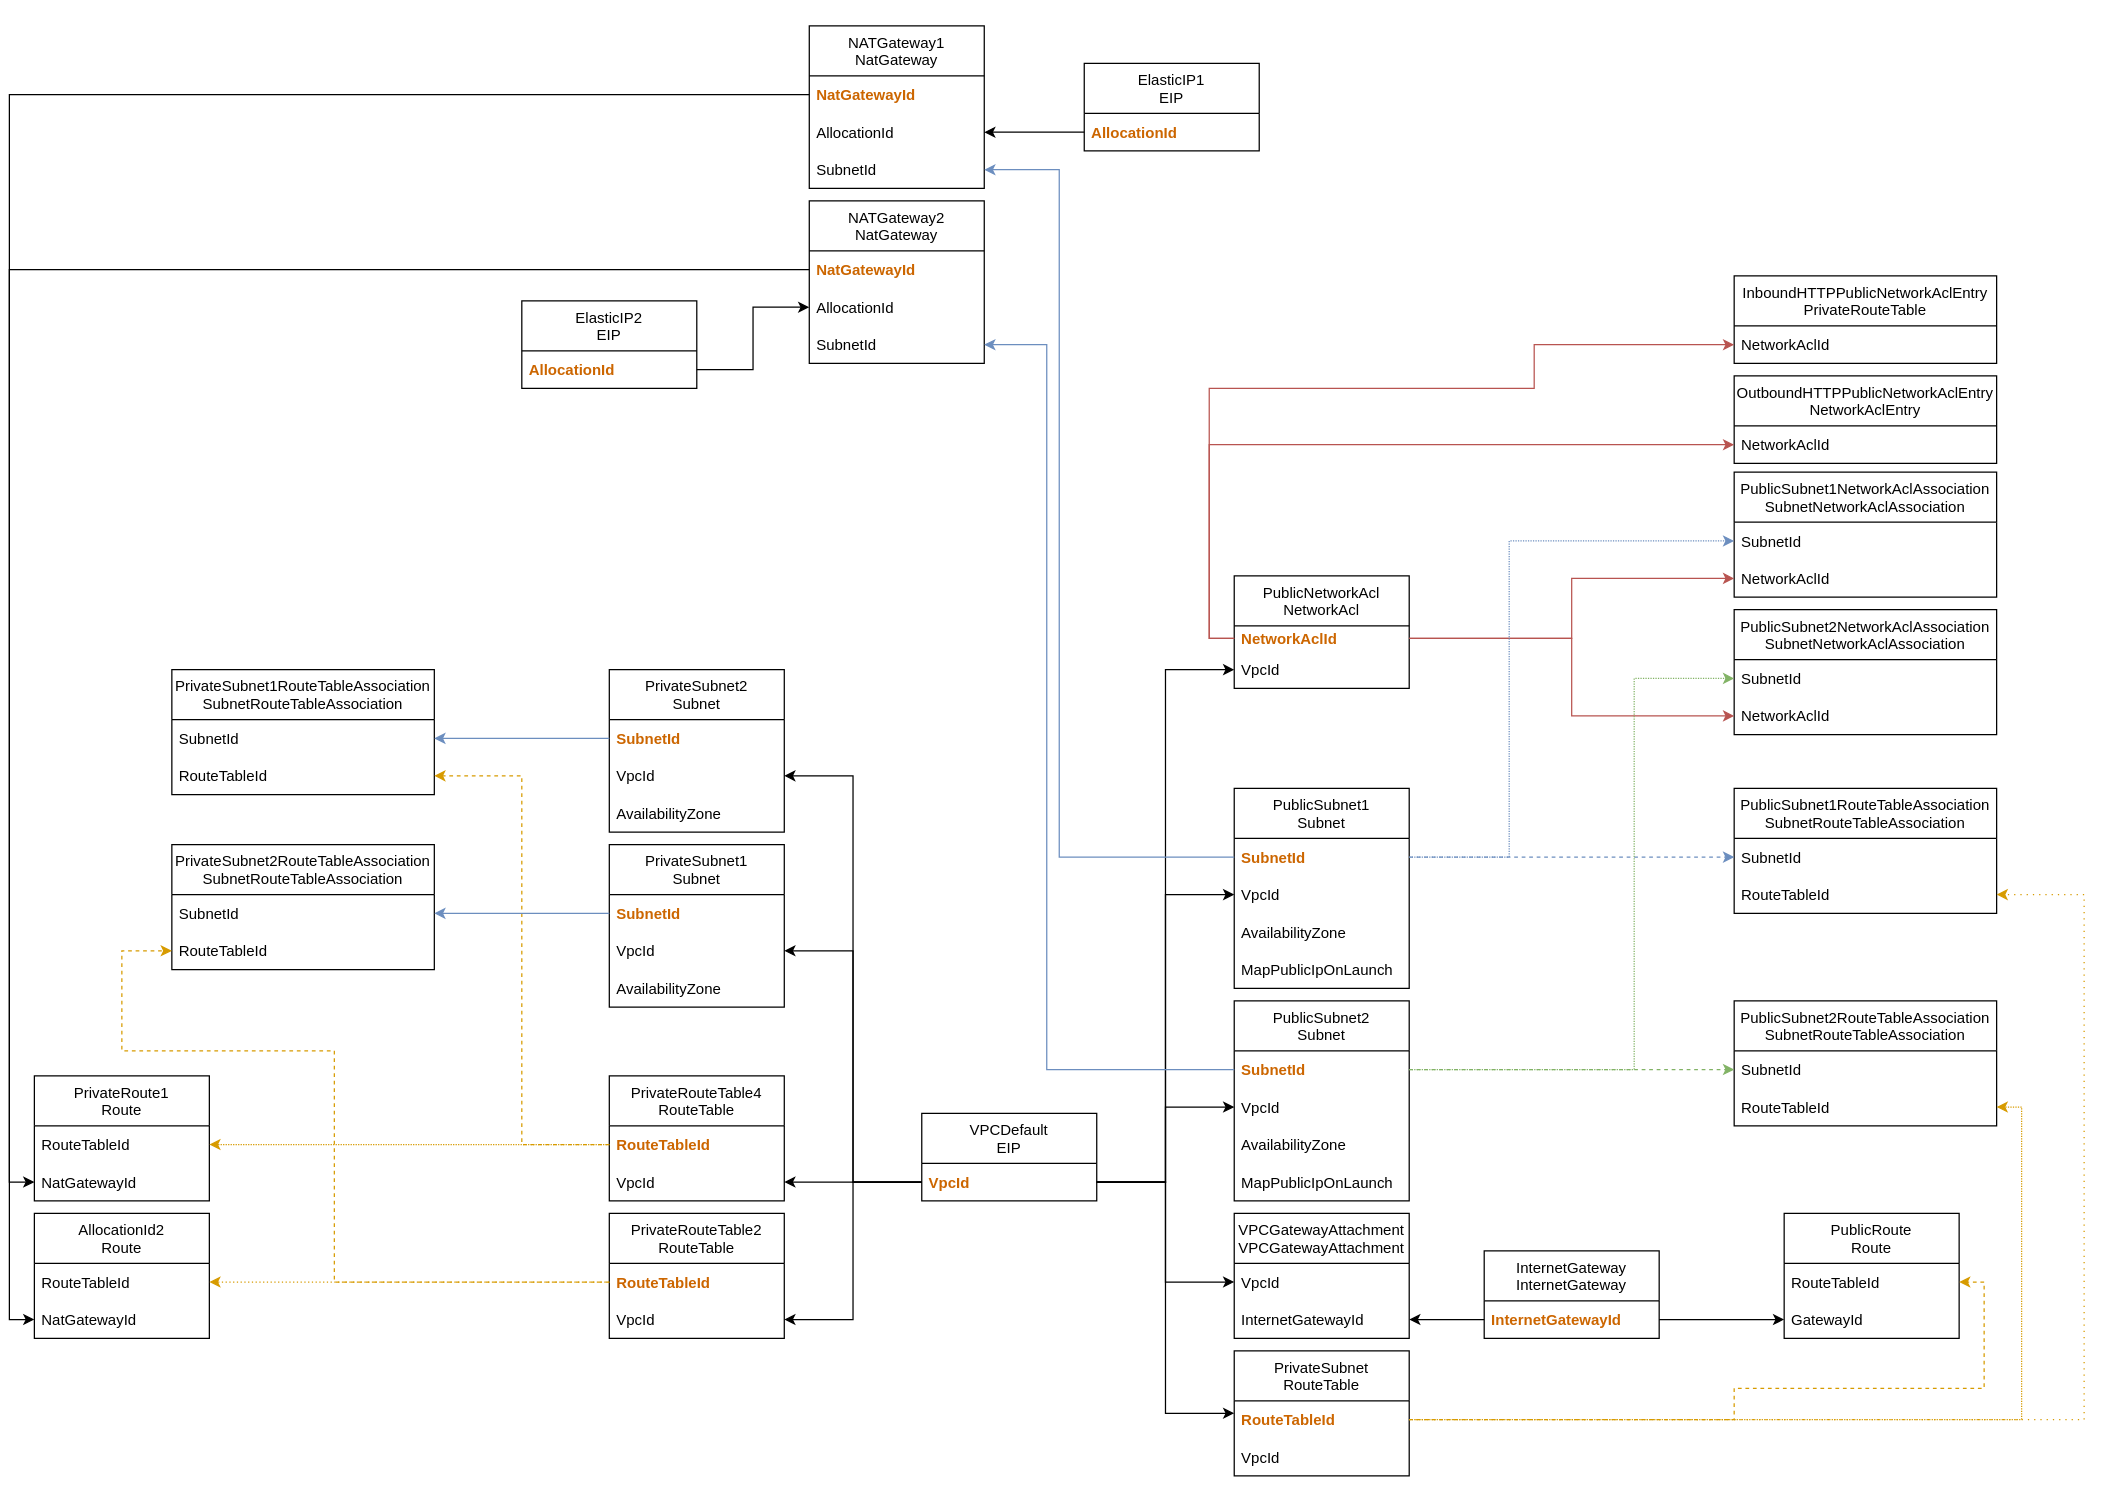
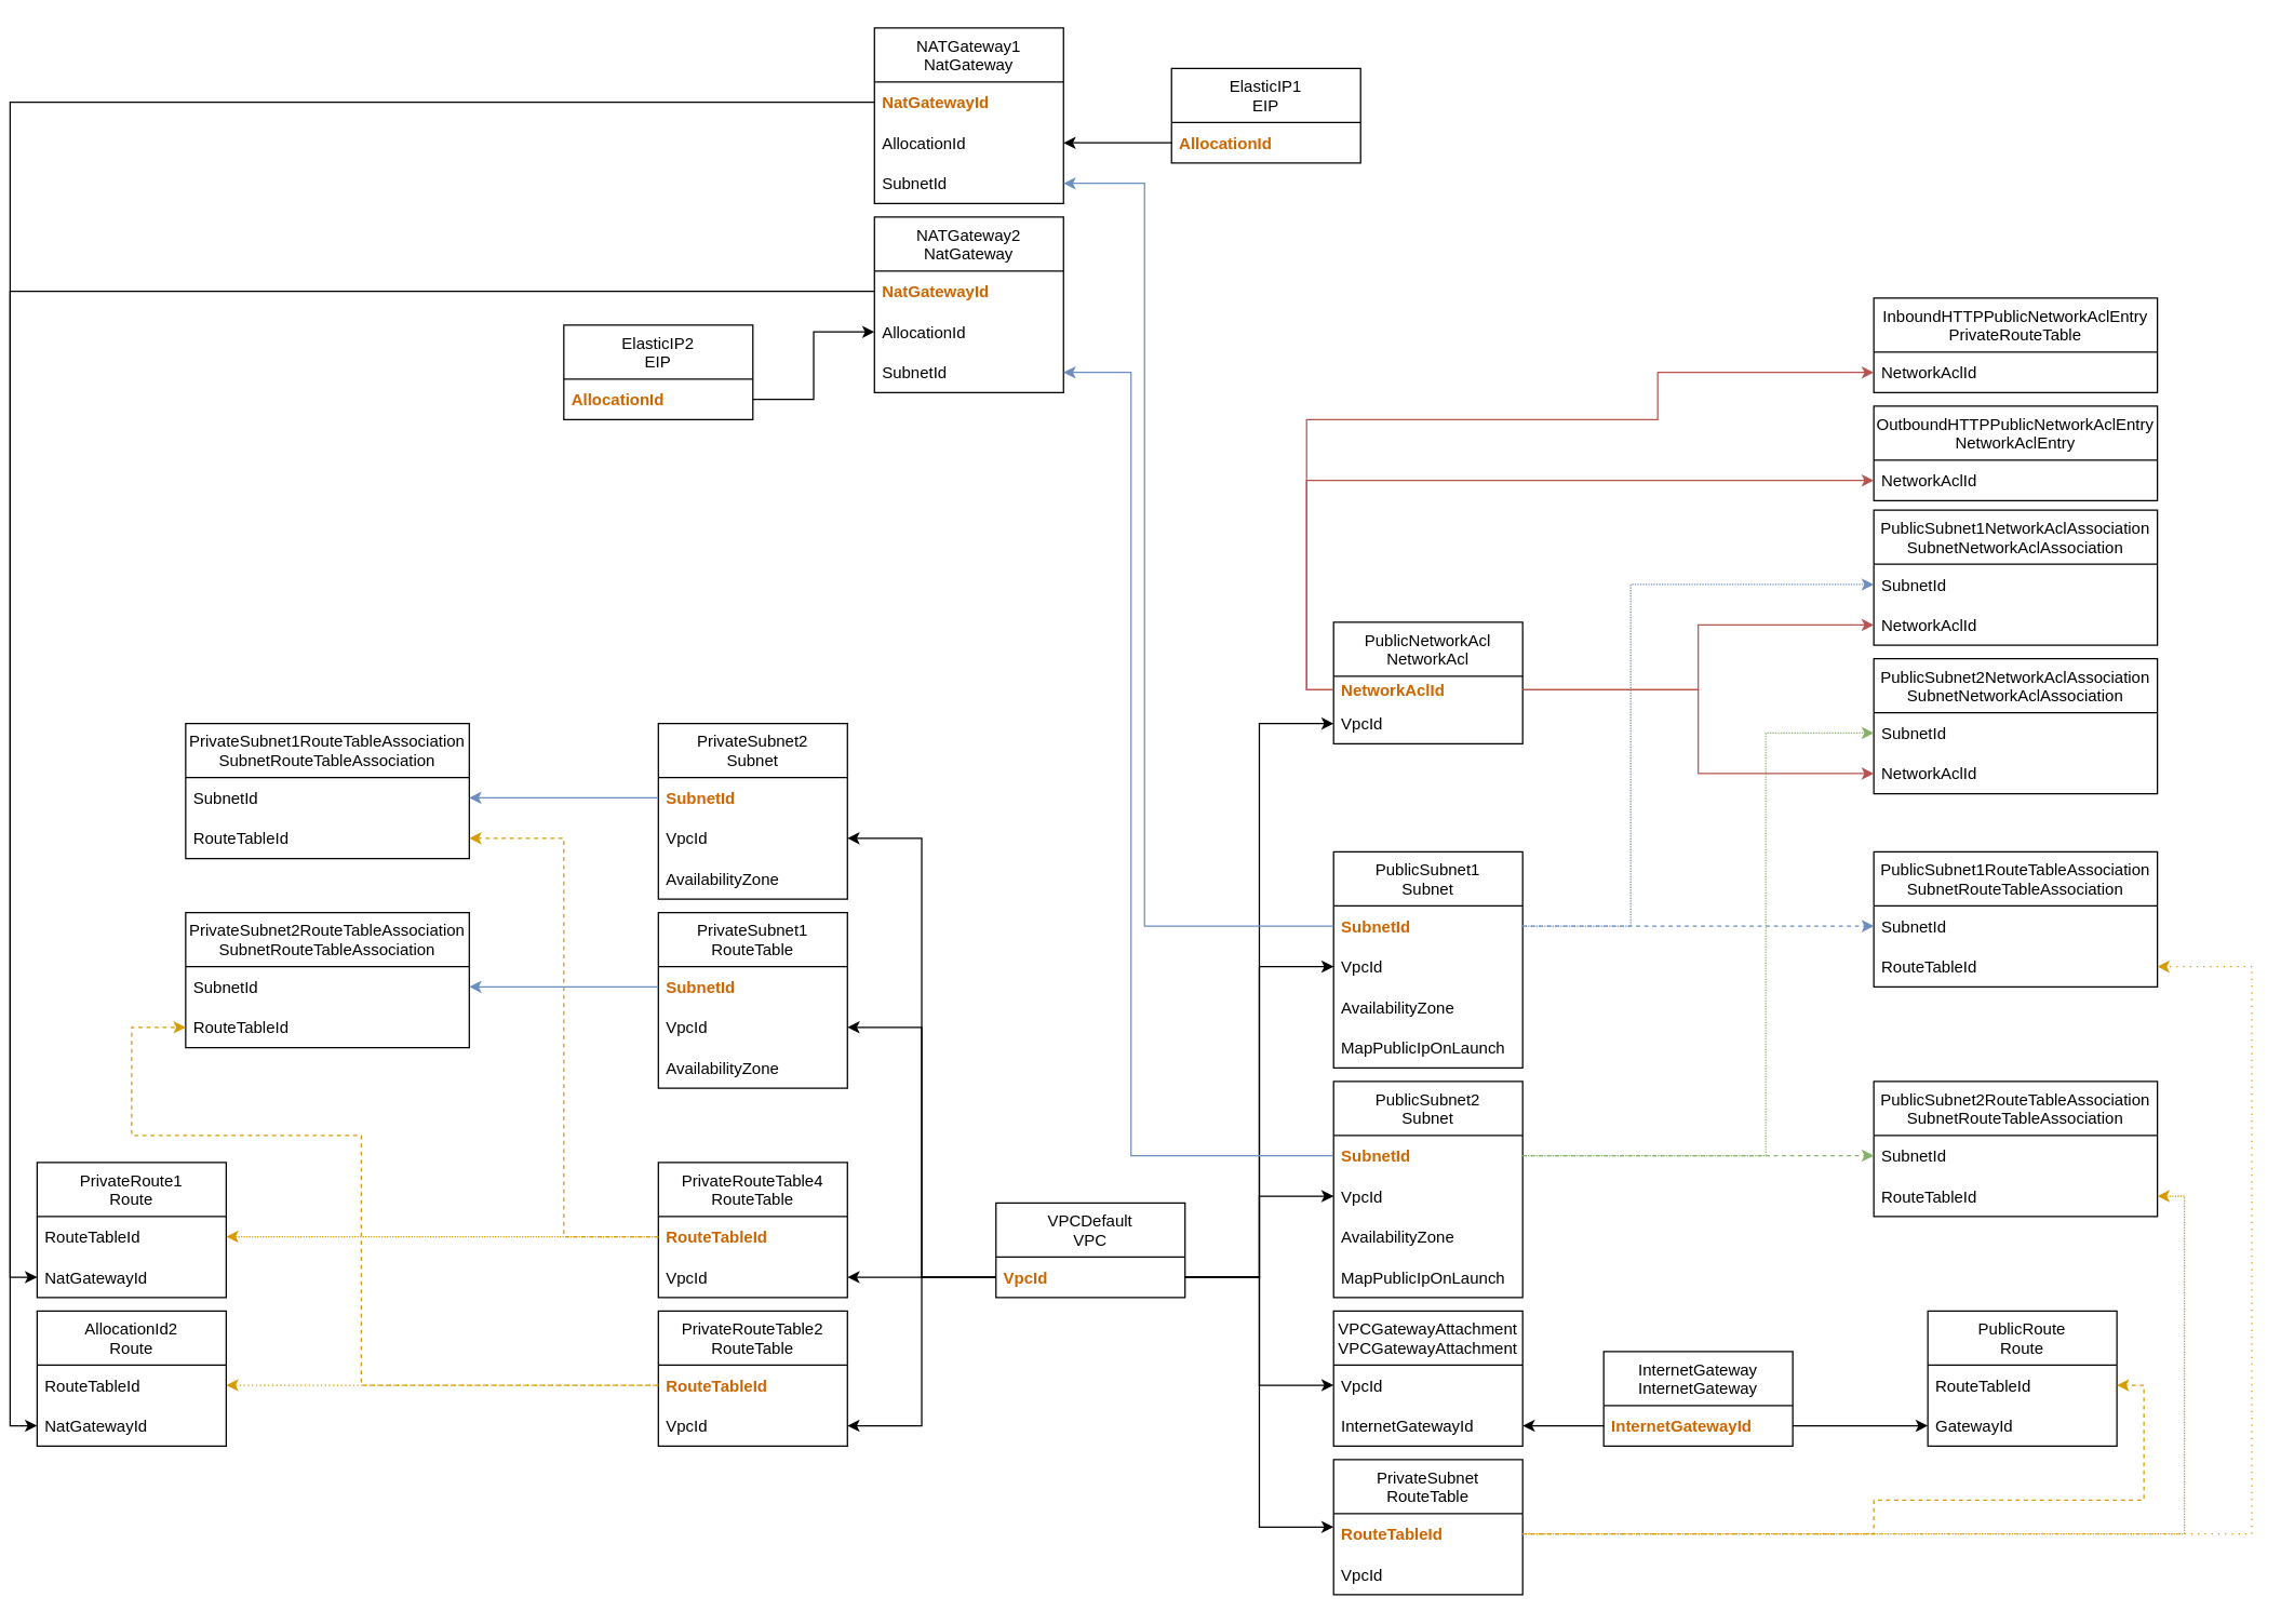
- <mxCell id="16" value="PrivateSubnet1&#10;Subnet" style="swimlane;fontStyle=0;childLayout=stackLayout;horizontal=1;startSize=40;horizontalStack=0;resizeParent=1;resizeParentMax=0;resizeLast=0;collapsible=1;marginBottom=0;" vertex="1" parent="1"><mxGeometry x="480" y="675" width="140" height="130" as="geometry" /></mxCell>
+ <mxCell id="16" value="PrivateSubnet1&#10;RouteTable" style="swimlane;fontStyle=0;childLayout=stackLayout;horizontal=1;startSize=40;horizontalStack=0;resizeParent=1;resizeParentMax=0;resizeLast=0;collapsible=1;marginBottom=0;" vertex="1" parent="1"><mxGeometry x="480" y="675" width="140" height="130" as="geometry" /></mxCell>
- <mxCell id="2" value="VPCDefault&#10;EIP" style="swimlane;fontStyle=0;childLayout=stackLayout;horizontal=1;startSize=40;horizontalStack=0;resizeParent=1;resizeParentMax=0;resizeLast=0;collapsible=1;marginBottom=0;" vertex="1" parent="1"><mxGeometry x="730" y="890" width="140" height="70" as="geometry" /></mxCell>
+ <mxCell id="2" value="VPCDefault&#10;VPC" style="swimlane;fontStyle=0;childLayout=stackLayout;horizontal=1;startSize=40;horizontalStack=0;resizeParent=1;resizeParentMax=0;resizeLast=0;collapsible=1;marginBottom=0;" vertex="1" parent="1"><mxGeometry x="730" y="890" width="140" height="70" as="geometry" /></mxCell>
